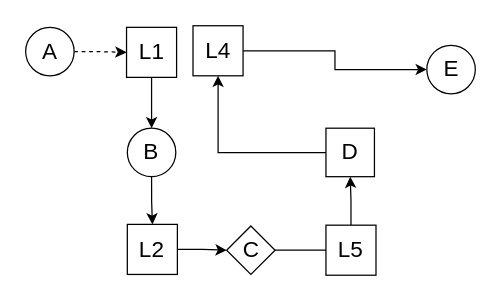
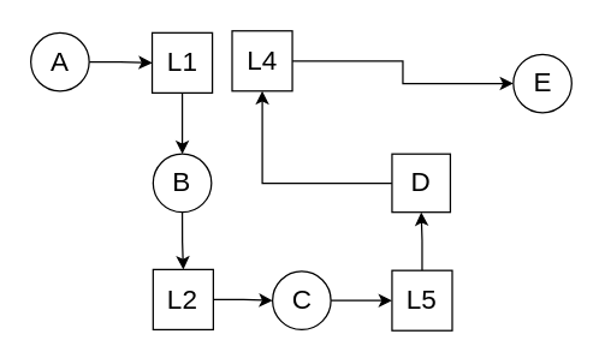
- <mxCell id="4" style="edgeStyle=orthogonalEdgeStyle;rounded=0;orthogonalLoop=1;jettySize=auto;html=1;entryX=0;entryY=0.5;entryDx=0;entryDy=0;dashed=1;" edge="1" parent="1" source="5" target="3"><mxGeometry relative="1" as="geometry" /></mxCell>
+ <mxCell id="4" style="edgeStyle=orthogonalEdgeStyle;rounded=0;orthogonalLoop=1;jettySize=auto;html=1;entryX=0;entryY=0.5;entryDx=0;entryDy=0;" edge="1" parent="1" source="5" target="3"><mxGeometry relative="1" as="geometry" /></mxCell>
- <mxCell id="17" value="&lt;font style=&quot;font-size: 18px;&quot;&gt;C&lt;/font&gt;" style="rhombus;whiteSpace=wrap;html=1;aspect=fixed;" vertex="1" parent="1"><mxGeometry x="180.63" y="180" width="38.75" height="38.75" as="geometry" /></mxCell>
+ <mxCell id="17" value="&lt;font style=&quot;font-size: 18px;&quot;&gt;C&lt;/font&gt;" style="ellipse;whiteSpace=wrap;html=1;aspect=fixed;" vertex="1" parent="1"><mxGeometry x="180.63" y="180" width="38.75" height="38.75" as="geometry" /></mxCell>
- <mxCell id="16" style="edgeStyle=orthogonalEdgeStyle;rounded=0;orthogonalLoop=1;jettySize=auto;html=1;endArrow=none;" edge="1" parent="1" source="17" target="11"><mxGeometry relative="1" as="geometry" /></mxCell>
+ <mxCell id="16" style="edgeStyle=orthogonalEdgeStyle;rounded=0;orthogonalLoop=1;jettySize=auto;html=1;" edge="1" parent="1" source="17" target="11"><mxGeometry relative="1" as="geometry" /></mxCell>
